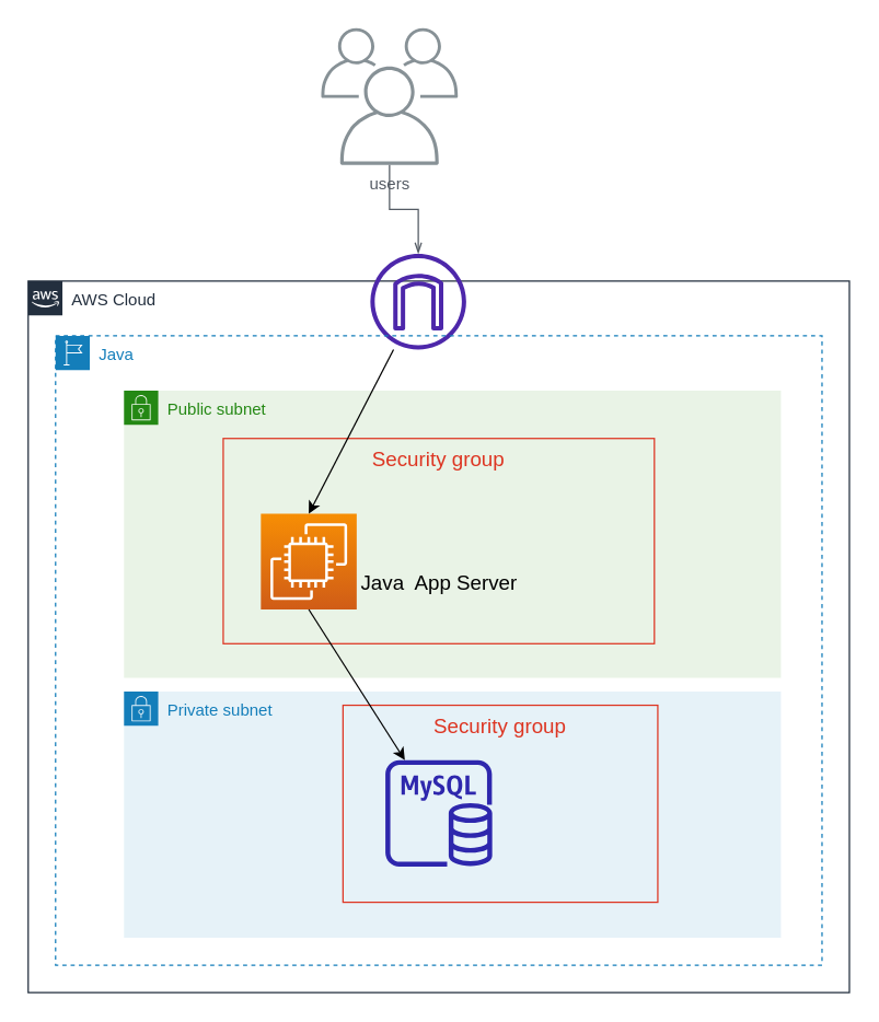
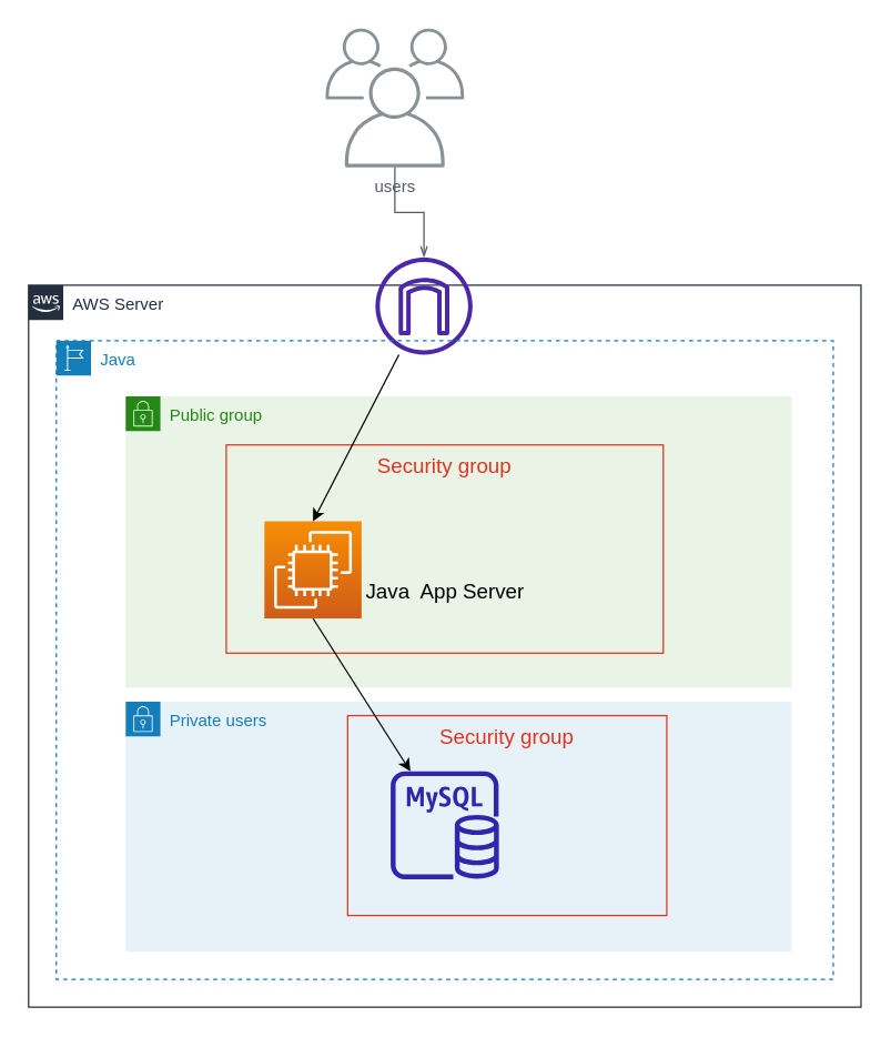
- <mxCell id="2" value="AWS Cloud" style="points=[[0,0],[0.25,0],[0.5,0],[0.75,0],[1,0],[1,0.25],[1,0.5],[1,0.75],[1,1],[0.75,1],[0.5,1],[0.25,1],[0,1],[0,0.75],[0,0.5],[0,0.25]];outlineConnect=0;gradientColor=none;html=1;whiteSpace=wrap;fontSize=12;fontStyle=0;container=1;pointerEvents=0;collapsible=0;recursiveResize=0;shape=mxgraph.aws4.group;grIcon=mxgraph.aws4.group_aws_cloud_alt;strokeColor=#232F3E;fillColor=none;verticalAlign=top;align=left;spacingLeft=30;fontColor=#232F3E;dashed=0;" vertex="1" parent="1"><mxGeometry x="20" y="205" width="600" height="520" as="geometry" /></mxCell>
+ <mxCell id="2" value="AWS Server" style="points=[[0,0],[0.25,0],[0.5,0],[0.75,0],[1,0],[1,0.25],[1,0.5],[1,0.75],[1,1],[0.75,1],[0.5,1],[0.25,1],[0,1],[0,0.75],[0,0.5],[0,0.25]];outlineConnect=0;gradientColor=none;html=1;whiteSpace=wrap;fontSize=12;fontStyle=0;container=1;pointerEvents=0;collapsible=0;recursiveResize=0;shape=mxgraph.aws4.group;grIcon=mxgraph.aws4.group_aws_cloud_alt;strokeColor=#232F3E;fillColor=none;verticalAlign=top;align=left;spacingLeft=30;fontColor=#232F3E;dashed=0;" vertex="1" parent="1"><mxGeometry x="20" y="205" width="600" height="520" as="geometry" /></mxCell>
- <mxCell id="8" value="Public subnet" style="points=[[0,0],[0.25,0],[0.5,0],[0.75,0],[1,0],[1,0.25],[1,0.5],[1,0.75],[1,1],[0.75,1],[0.5,1],[0.25,1],[0,1],[0,0.75],[0,0.5],[0,0.25]];outlineConnect=0;gradientColor=none;html=1;whiteSpace=wrap;fontSize=12;fontStyle=0;container=1;pointerEvents=0;collapsible=0;recursiveResize=0;shape=mxgraph.aws4.group;grIcon=mxgraph.aws4.group_security_group;grStroke=0;strokeColor=#248814;fillColor=#E9F3E6;verticalAlign=top;align=left;spacingLeft=30;fontColor=#248814;dashed=0;" vertex="1" parent="1"><mxGeometry x="90" y="285" width="480" height="210" as="geometry" /></mxCell>
+ <mxCell id="8" value="Public group" style="points=[[0,0],[0.25,0],[0.5,0],[0.75,0],[1,0],[1,0.25],[1,0.5],[1,0.75],[1,1],[0.75,1],[0.5,1],[0.25,1],[0,1],[0,0.75],[0,0.5],[0,0.25]];outlineConnect=0;gradientColor=none;html=1;whiteSpace=wrap;fontSize=12;fontStyle=0;container=1;pointerEvents=0;collapsible=0;recursiveResize=0;shape=mxgraph.aws4.group;grIcon=mxgraph.aws4.group_security_group;grStroke=0;strokeColor=#248814;fillColor=#E9F3E6;verticalAlign=top;align=left;spacingLeft=30;fontColor=#248814;dashed=0;" vertex="1" parent="1"><mxGeometry x="90" y="285" width="480" height="210" as="geometry" /></mxCell>
- <mxCell id="5" value="Private subnet" style="points=[[0,0],[0.25,0],[0.5,0],[0.75,0],[1,0],[1,0.25],[1,0.5],[1,0.75],[1,1],[0.75,1],[0.5,1],[0.25,1],[0,1],[0,0.75],[0,0.5],[0,0.25]];outlineConnect=0;gradientColor=none;html=1;whiteSpace=wrap;fontSize=12;fontStyle=0;container=1;pointerEvents=0;collapsible=0;recursiveResize=0;shape=mxgraph.aws4.group;grIcon=mxgraph.aws4.group_security_group;grStroke=0;strokeColor=#147EBA;fillColor=#E6F2F8;verticalAlign=top;align=left;spacingLeft=30;fontColor=#147EBA;dashed=0;" vertex="1" parent="4"><mxGeometry x="50" y="260" width="480" height="180" as="geometry" /></mxCell>
+ <mxCell id="5" value="Private users" style="points=[[0,0],[0.25,0],[0.5,0],[0.75,0],[1,0],[1,0.25],[1,0.5],[1,0.75],[1,1],[0.75,1],[0.5,1],[0.25,1],[0,1],[0,0.75],[0,0.5],[0,0.25]];outlineConnect=0;gradientColor=none;html=1;whiteSpace=wrap;fontSize=12;fontStyle=0;container=1;pointerEvents=0;collapsible=0;recursiveResize=0;shape=mxgraph.aws4.group;grIcon=mxgraph.aws4.group_security_group;grStroke=0;strokeColor=#147EBA;fillColor=#E6F2F8;verticalAlign=top;align=left;spacingLeft=30;fontColor=#147EBA;dashed=0;" vertex="1" parent="4"><mxGeometry x="50" y="260" width="480" height="180" as="geometry" /></mxCell>
